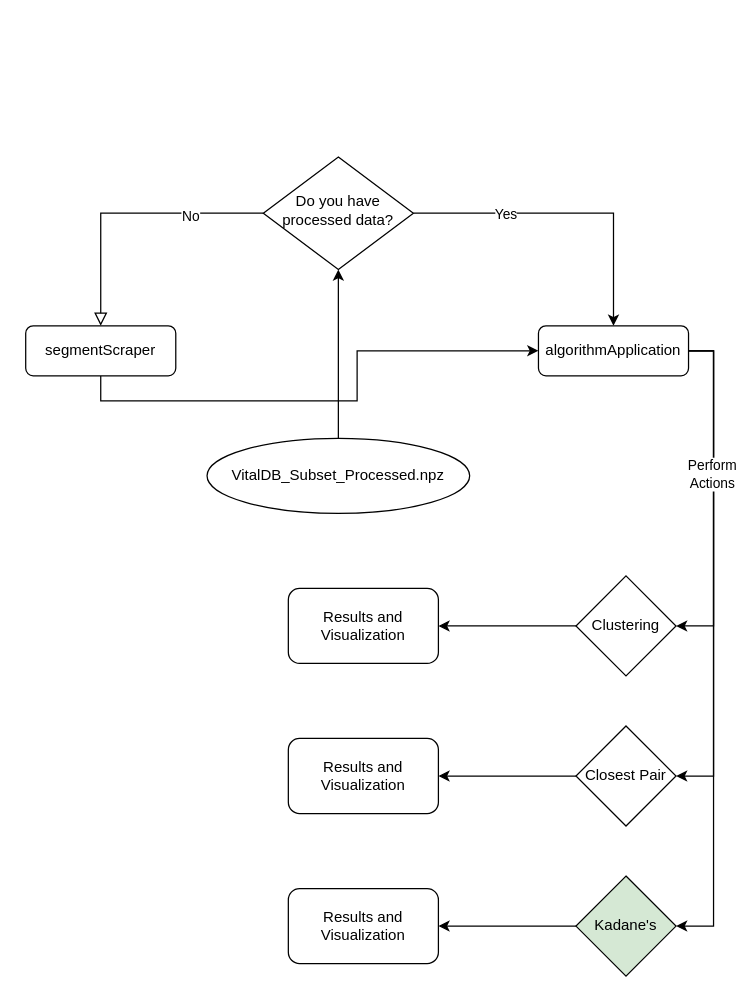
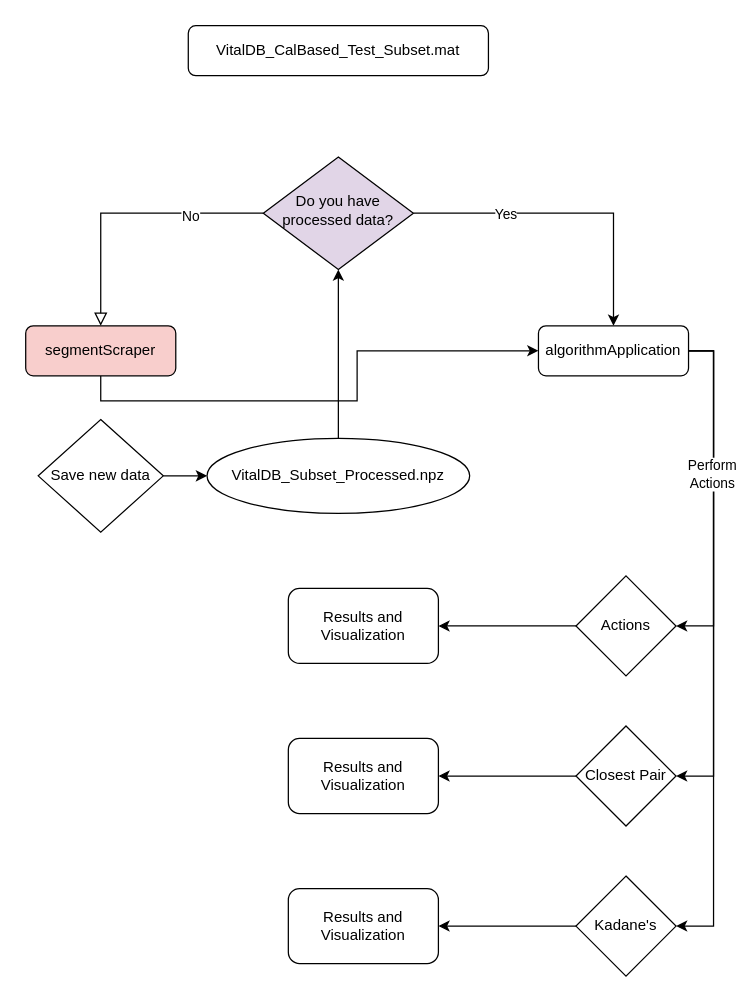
+ <mxCell id="2" value="VitalDB_CalBased_Test_Subset.mat" style="rounded=1;whiteSpace=wrap;html=1;fontSize=12;glass=0;strokeWidth=1;shadow=0;" parent="1" vertex="1"><mxGeometry x="150" y="20" width="240" height="40" as="geometry" /></mxCell>
- <mxCell id="7" value="Do you have processed data?" style="rhombus;whiteSpace=wrap;html=1;shadow=0;fontFamily=Helvetica;fontSize=12;align=center;strokeWidth=1;spacing=6;spacingTop=-4;" parent="1" vertex="1"><mxGeometry x="210" y="125" width="120" height="90" as="geometry" /></mxCell>
+ <mxCell id="7" value="Do you have processed data?" style="rhombus;whiteSpace=wrap;html=1;shadow=0;fontFamily=Helvetica;fontSize=12;align=center;strokeWidth=1;spacing=6;spacingTop=-4;fillColor=#e1d5e7;" parent="1" vertex="1"><mxGeometry x="210" y="125" width="120" height="90" as="geometry" /></mxCell>
- <mxCell id="9" value="segmentScraper" style="rounded=1;whiteSpace=wrap;html=1;fontSize=12;glass=0;strokeWidth=1;shadow=0;" parent="1" vertex="1"><mxGeometry x="20" y="260" width="120" height="40" as="geometry" /></mxCell>
+ <mxCell id="9" value="segmentScraper" style="rounded=1;whiteSpace=wrap;html=1;fontSize=12;glass=0;strokeWidth=1;shadow=0;fillColor=#f8cecc;" parent="1" vertex="1"><mxGeometry x="20" y="260" width="120" height="40" as="geometry" /></mxCell>
+ <mxCell id="11" value="Save new data" style="rhombus;whiteSpace=wrap;html=1;" vertex="1" parent="1"><mxGeometry x="30" y="335" width="100" height="90" as="geometry" /></mxCell>
+ <mxCell id="10" style="edgeStyle=orthogonalEdgeStyle;rounded=0;orthogonalLoop=1;jettySize=auto;html=1;exitX=1;exitY=0.5;exitDx=0;exitDy=0;entryX=0;entryY=0.5;entryDx=0;entryDy=0;" edge="1" parent="1" source="11" target="13"><mxGeometry relative="1" as="geometry" /></mxCell>
- <mxCell id="20" value="Clustering" style="rhombus;whiteSpace=wrap;html=1;" vertex="1" parent="1"><mxGeometry x="460" y="460" width="80" height="80" as="geometry" /></mxCell>
+ <mxCell id="20" value="Actions" style="rhombus;whiteSpace=wrap;html=1;" vertex="1" parent="1"><mxGeometry x="460" y="460" width="80" height="80" as="geometry" /></mxCell>
- <mxCell id="24" value="Kadane's" style="rhombus;whiteSpace=wrap;html=1;fillColor=#d5e8d4;" vertex="1" parent="1"><mxGeometry x="460" y="700" width="80" height="80" as="geometry" /></mxCell>
+ <mxCell id="24" value="Kadane's" style="rhombus;whiteSpace=wrap;html=1;" vertex="1" parent="1"><mxGeometry x="460" y="700" width="80" height="80" as="geometry" /></mxCell>
